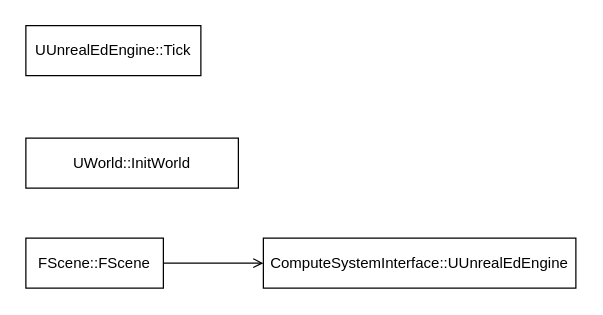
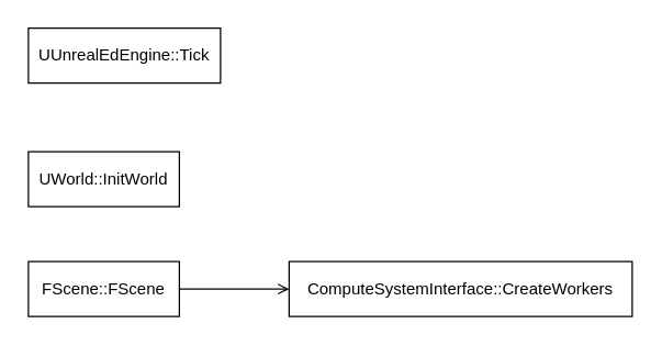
- <mxCell id="5" value="UWorld::InitWorld" style="rounded=0;whiteSpace=wrap;html=1;" vertex="1" parent="1"><mxGeometry x="20" y="110" width="170" height="40" as="geometry" /></mxCell>
+ <mxCell id="5" value="UWorld::InitWorld" style="rounded=0;whiteSpace=wrap;html=1;" vertex="1" parent="1"><mxGeometry x="20" y="110" width="110" height="40" as="geometry" /></mxCell>
- <mxCell id="4" value="ComputeSystemInterface::UUnrealEdEngine" style="rounded=0;whiteSpace=wrap;html=1;" vertex="1" parent="1"><mxGeometry x="210" y="190" width="250" height="40" as="geometry" /></mxCell>
+ <mxCell id="4" value="ComputeSystemInterface::CreateWorkers" style="rounded=0;whiteSpace=wrap;html=1;" vertex="1" parent="1"><mxGeometry x="210" y="190" width="250" height="40" as="geometry" /></mxCell>
